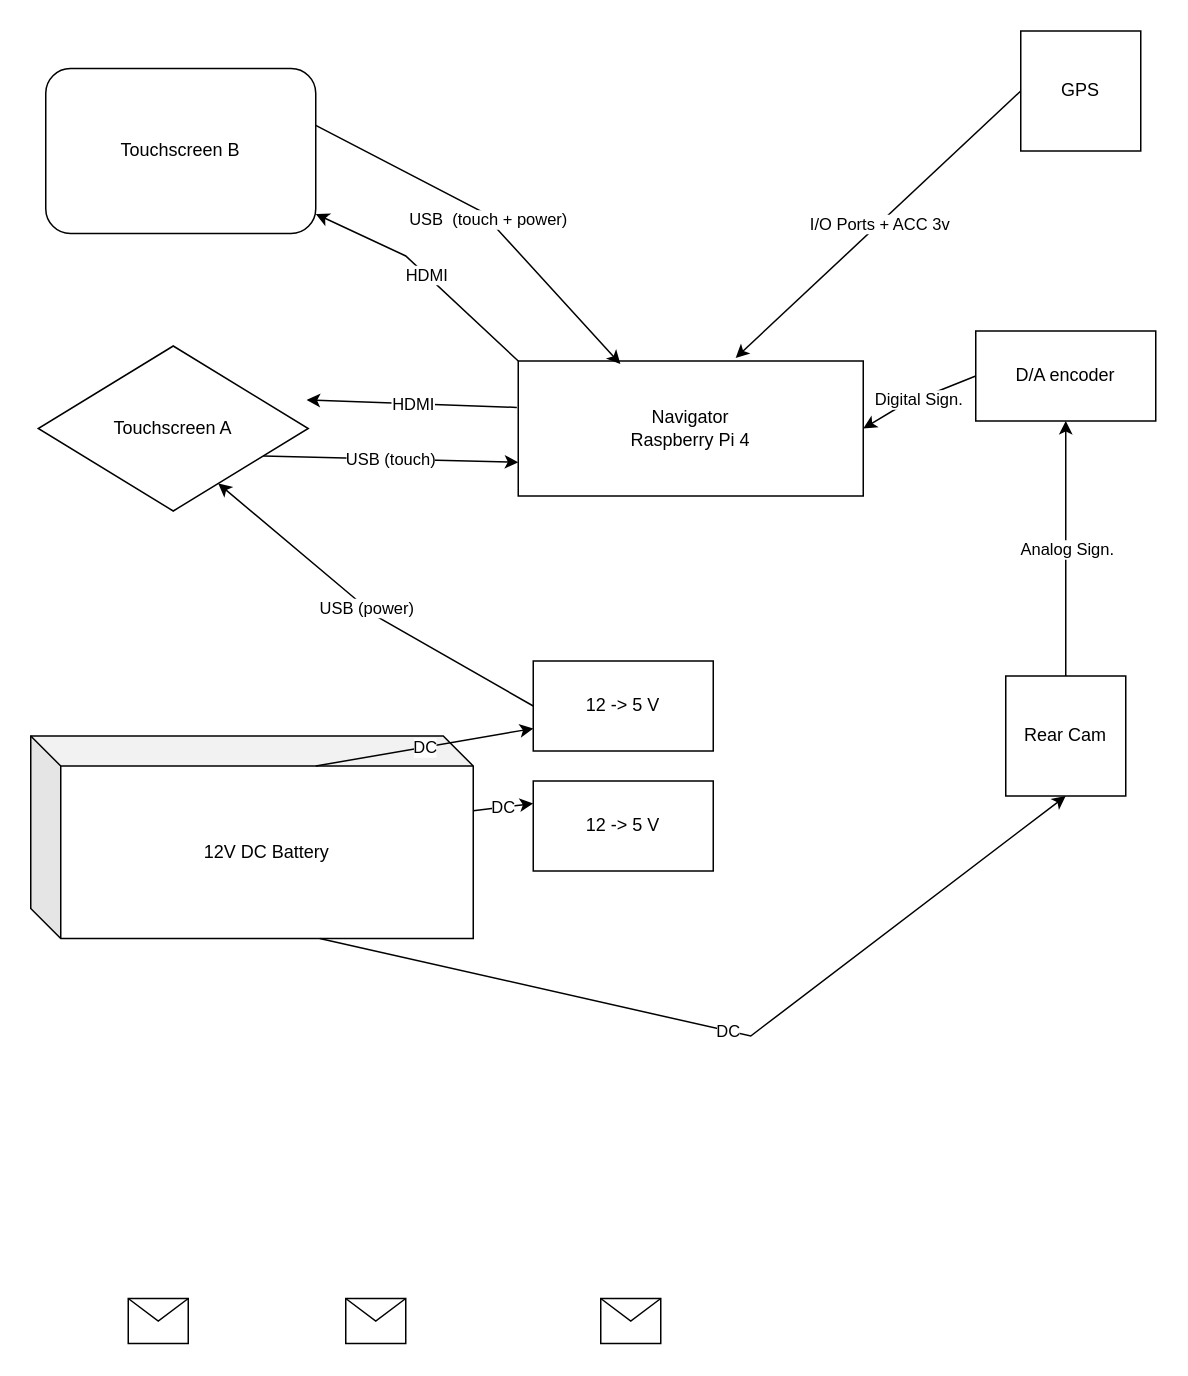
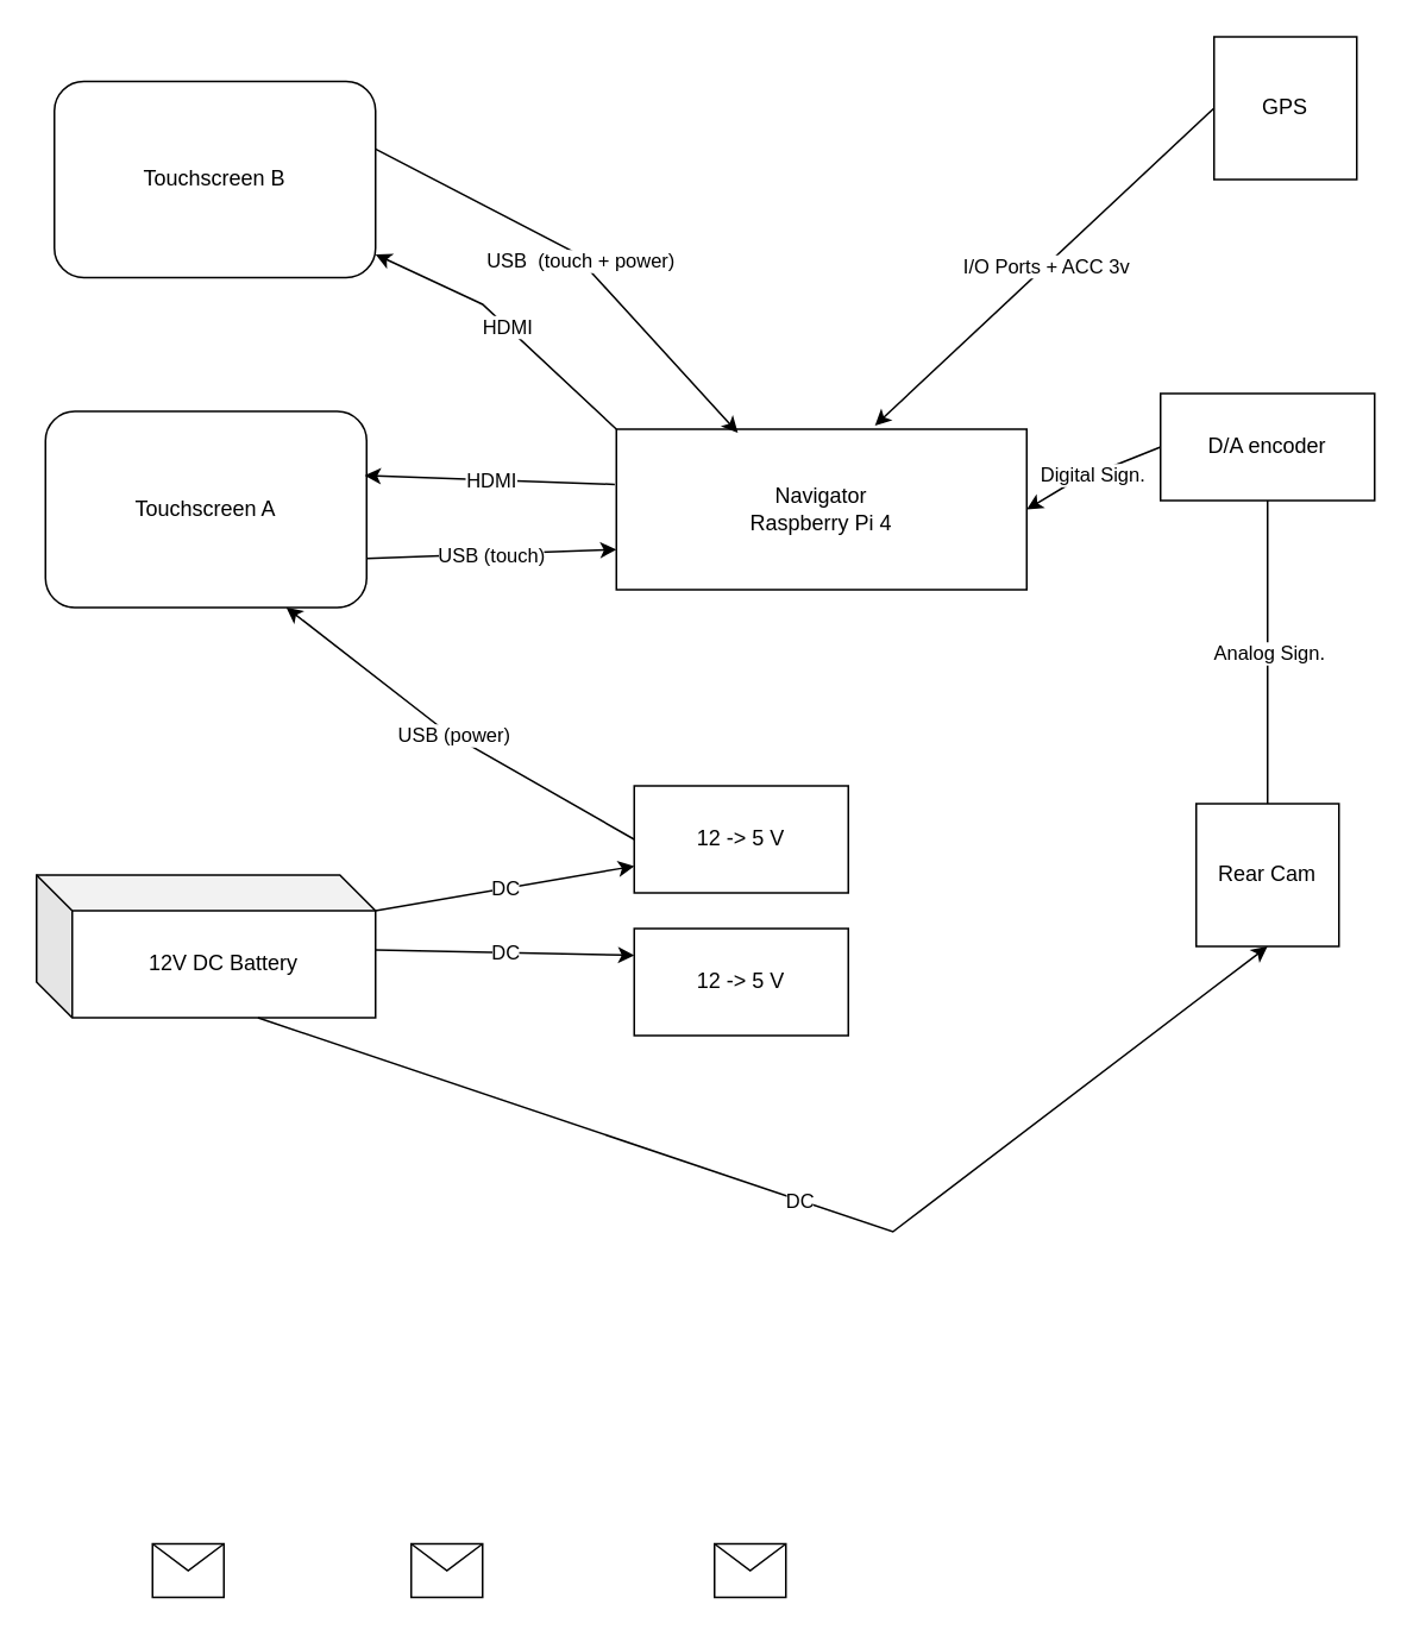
- <mxCell id="6" value="Touchscreen A" style="rhombus;whiteSpace=wrap;html=1;" vertex="1" parent="1"><mxGeometry x="25" y="230" width="180" height="110" as="geometry" /></mxCell>
+ <mxCell id="6" value="Touchscreen A" style="rounded=1;whiteSpace=wrap;html=1;" vertex="1" parent="1"><mxGeometry x="25" y="230" width="180" height="110" as="geometry" /></mxCell>
- <mxCell id="14" value="" style="endArrow=classic;html=1;rounded=0;exitX=0.5;exitY=0;exitDx=0;exitDy=0;entryX=0.5;entryY=1;entryDx=0;entryDy=0;" edge="1" parent="1" source="8" target="10"><mxGeometry relative="1" as="geometry"><mxPoint x="380" y="380" as="sourcePoint" /><mxPoint x="480" y="380" as="targetPoint" /><Array as="points" /></mxGeometry></mxCell>
+ <mxCell id="14" value="" style="endArrow=none;html=1;rounded=0;exitX=0.5;exitY=0;exitDx=0;exitDy=0;entryX=0.5;entryY=1;entryDx=0;entryDy=0;" edge="1" parent="1" source="8" target="10"><mxGeometry relative="1" as="geometry"><mxPoint x="380" y="380" as="sourcePoint" /><mxPoint x="480" y="380" as="targetPoint" /><Array as="points" /></mxGeometry></mxCell>
- <mxCell id="11" value="12V DC Battery" style="shape=cube;whiteSpace=wrap;html=1;boundedLbl=1;backgroundOutline=1;darkOpacity=0.05;darkOpacity2=0.1;" vertex="1" parent="1"><mxGeometry x="20" y="490" width="295" height="135" as="geometry" /></mxCell>
+ <mxCell id="11" value="12V DC Battery" style="shape=cube;whiteSpace=wrap;html=1;boundedLbl=1;backgroundOutline=1;darkOpacity=0.05;darkOpacity2=0.1;" vertex="1" parent="1"><mxGeometry x="20" y="490" width="190" height="80" as="geometry" /></mxCell>
